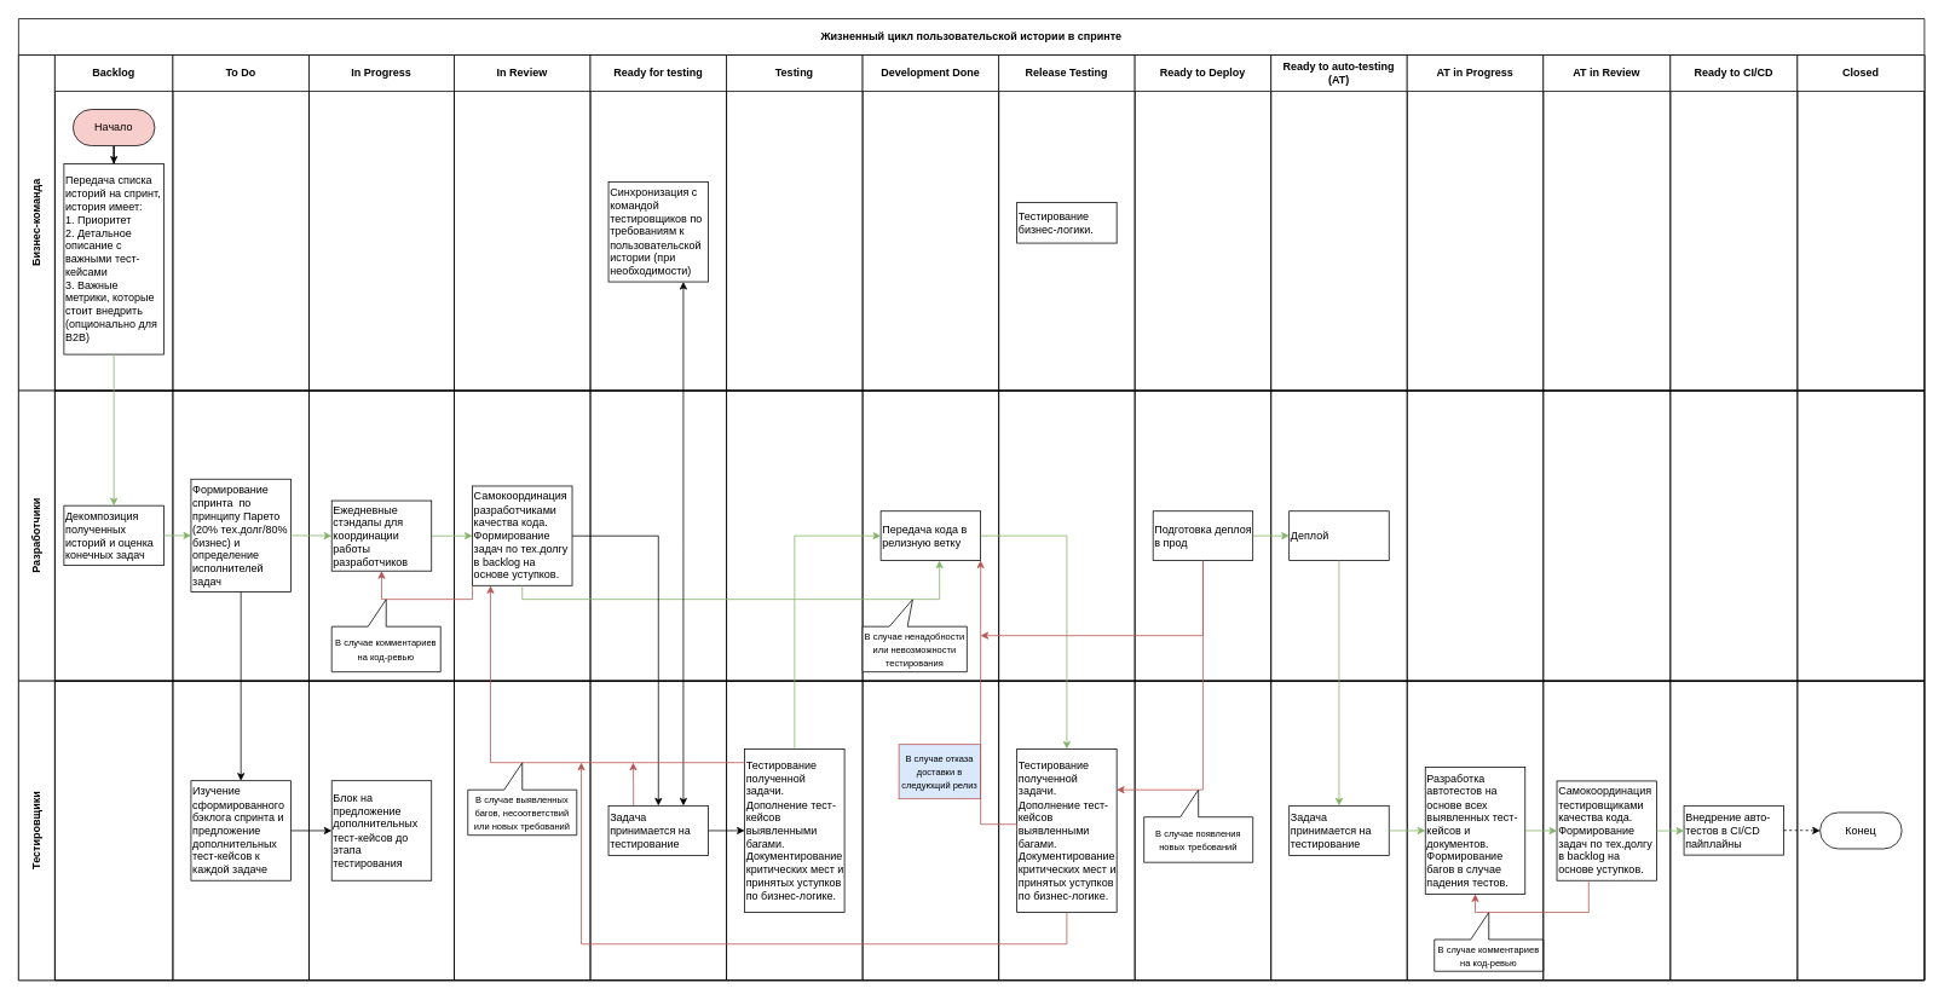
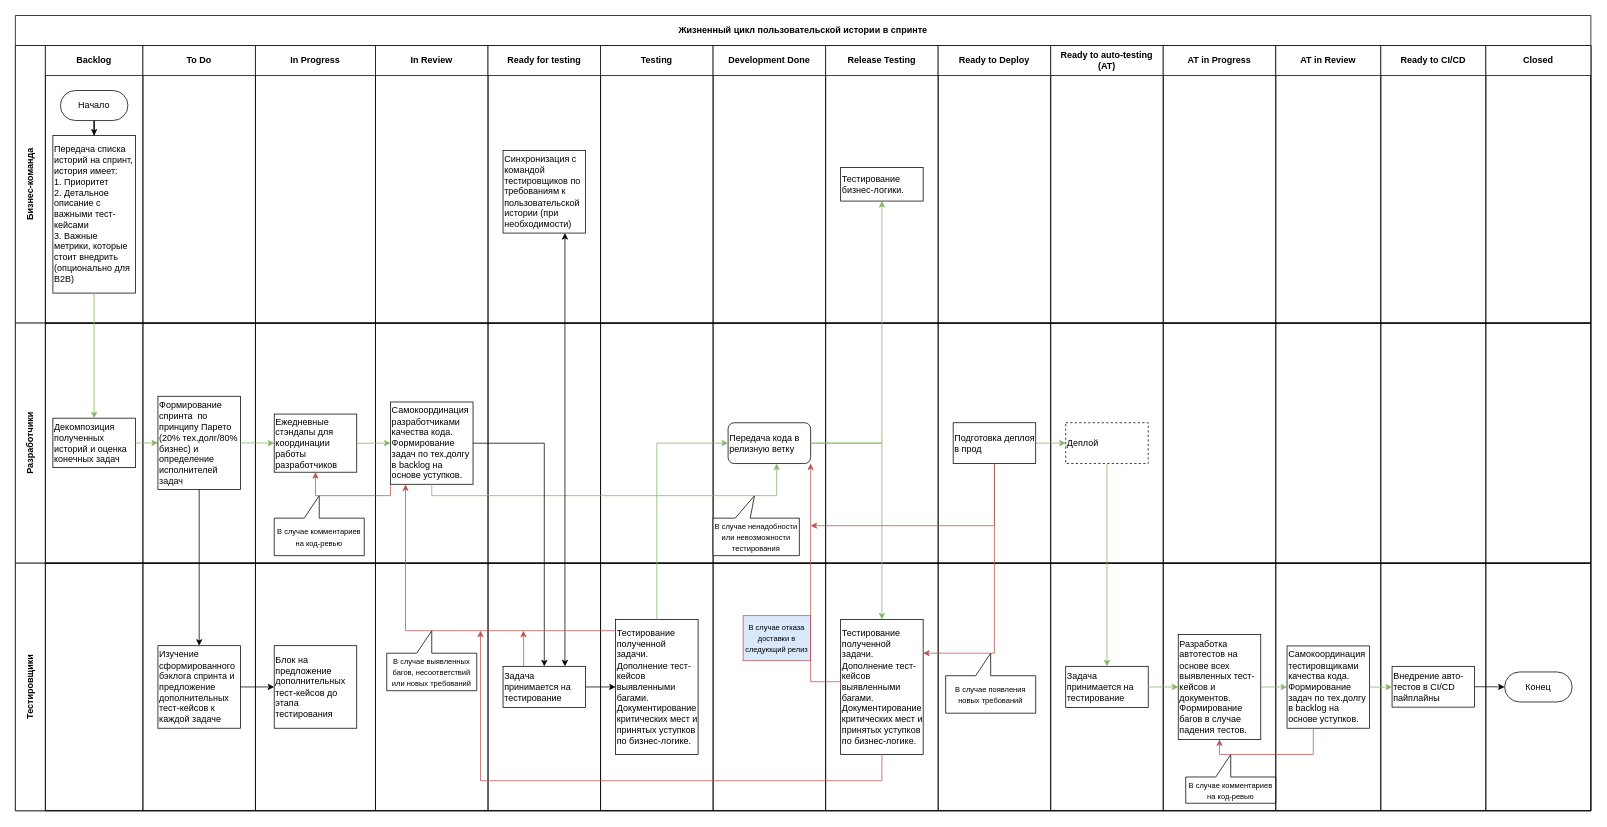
- <mxCell id="6" value="Начало" style="rounded=1;whiteSpace=wrap;html=1;arcSize=50;fillColor=#f8cecc;" parent="4" vertex="1"><mxGeometry x="20" y="60" width="90" height="40" as="geometry" /></mxCell>
+ <mxCell id="6" value="Начало" style="rounded=1;whiteSpace=wrap;html=1;arcSize=50;" parent="4" vertex="1"><mxGeometry x="20" y="60" width="90" height="40" as="geometry" /></mxCell>
+ <mxCell id="97" style="edgeStyle=orthogonalEdgeStyle;rounded=0;orthogonalLoop=1;jettySize=auto;html=1;entryX=0.5;entryY=1;entryDx=0;entryDy=0;startArrow=none;startFill=0;fillColor=#d5e8d4;strokeColor=#82b366;" edge="1" parent="2" source="36" target="16"><mxGeometry relative="1" as="geometry" /></mxCell>
- <mxCell id="36" value="Передача кода в релизную ветку" style="rounded=0;whiteSpace=wrap;html=1;align=left;" vertex="1" parent="35"><mxGeometry x="20" y="132.81" width="110" height="54.38" as="geometry" /></mxCell>
+ <mxCell id="36" value="Передача кода в релизную ветку" style="whiteSpace=wrap;html=1;align=left;rounded=1;" vertex="1" parent="35"><mxGeometry x="20" y="132.81" width="110" height="54.38" as="geometry" /></mxCell>
- <mxCell id="42" value="Деплой" style="rounded=0;whiteSpace=wrap;html=1;align=left;" vertex="1" parent="41"><mxGeometry x="20" y="132.81" width="110" height="54.38" as="geometry" /></mxCell>
+ <mxCell id="42" value="Деплой" style="rounded=0;whiteSpace=wrap;html=1;align=left;dashed=1;" vertex="1" parent="41"><mxGeometry x="20" y="132.81" width="110" height="54.38" as="geometry" /></mxCell>
- <mxCell id="88" style="edgeStyle=orthogonalEdgeStyle;rounded=0;orthogonalLoop=1;jettySize=auto;html=1;entryX=0;entryY=0.5;entryDx=0;entryDy=0;startArrow=none;startFill=0;dashed=1;" edge="1" parent="53" source="79" target="81"><mxGeometry relative="1" as="geometry" /></mxCell>
+ <mxCell id="88" style="edgeStyle=orthogonalEdgeStyle;rounded=0;orthogonalLoop=1;jettySize=auto;html=1;entryX=0;entryY=0.5;entryDx=0;entryDy=0;startArrow=none;startFill=0;" edge="1" parent="53" source="79" target="81"><mxGeometry relative="1" as="geometry" /></mxCell>
